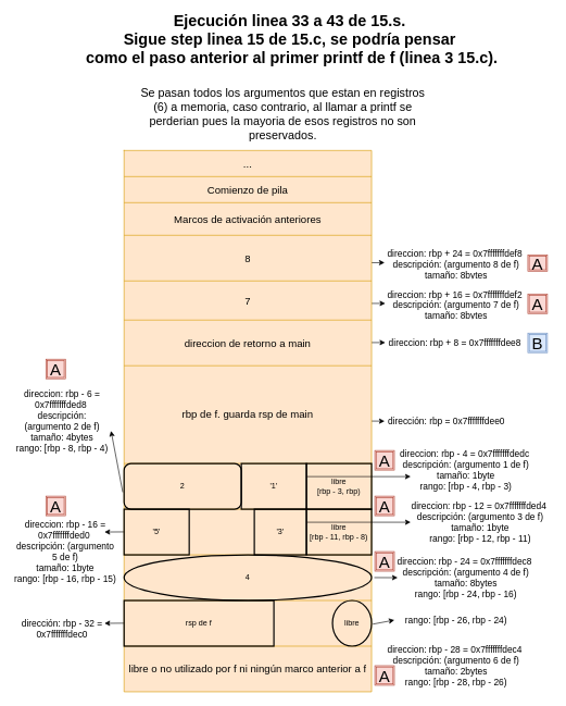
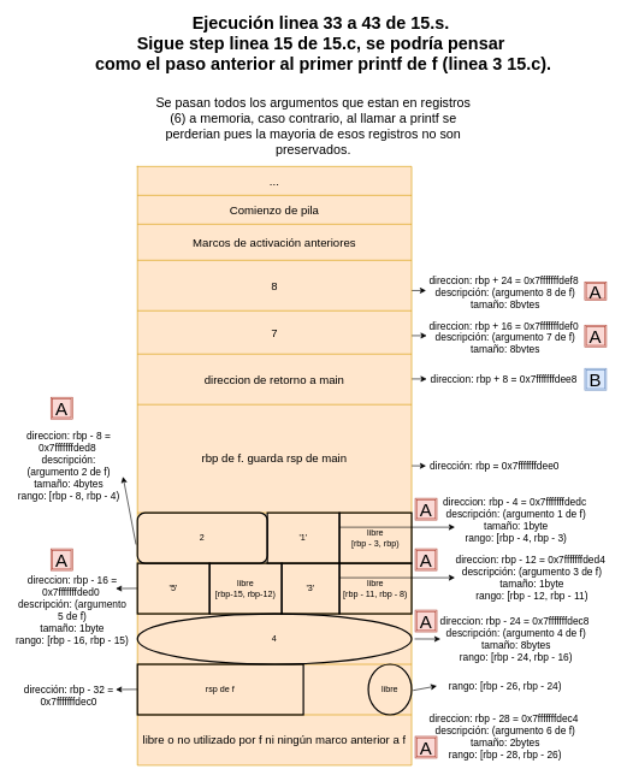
- <mxCell id="12" value="&lt;div&gt;&lt;font style=&quot;font-size: 14px;&quot;&gt;direccion: rbp + 16 = 0x7fffffffdef2&amp;nbsp; descripción: (argumento 7 de f)&lt;/font&gt;&lt;/div&gt;&lt;div&gt;&lt;font style=&quot;font-size: 14px;&quot;&gt;tamaño: 8bytes&lt;br&gt;&lt;/font&gt;&lt;/div&gt;" style="text;html=1;strokeColor=none;fillColor=none;align=center;verticalAlign=middle;whiteSpace=wrap;overflow=hidden;" vertex="1" parent="1"><mxGeometry x="590" y="440" width="220" height="50" as="geometry" /></mxCell>
+ <mxCell id="12" value="&lt;div&gt;&lt;font style=&quot;font-size: 14px;&quot;&gt;direccion: rbp + 16 = 0x7fffffffdef0&amp;nbsp; descripción: (argumento 7 de f)&lt;/font&gt;&lt;/div&gt;&lt;div&gt;&lt;font style=&quot;font-size: 14px;&quot;&gt;tamaño: 8bytes&lt;br&gt;&lt;/font&gt;&lt;/div&gt;" style="text;html=1;strokeColor=none;fillColor=none;align=center;verticalAlign=middle;whiteSpace=wrap;overflow=hidden;" vertex="1" parent="1"><mxGeometry x="590" y="440" width="220" height="50" as="geometry" /></mxCell>
- <mxCell id="63" value="&lt;div&gt;&lt;font style=&quot;font-size: 14px;&quot;&gt;direccion: rbp - 6 = 0x7fffffffded8&amp;nbsp; descripción: (argumento 2 de f)&lt;/font&gt;&lt;/div&gt;&lt;div&gt;&lt;font style=&quot;font-size: 14px;&quot;&gt;tamaño: 4bytes&lt;/font&gt;&lt;/div&gt;&lt;div&gt;&lt;font style=&quot;font-size: 14px;&quot;&gt;rango: [rbp - 8, rbp - 4)&lt;br&gt;&lt;/font&gt;&lt;/div&gt;" style="text;html=1;strokeColor=none;fillColor=none;align=center;verticalAlign=middle;whiteSpace=wrap;overflow=hidden;" vertex="1" parent="1"><mxGeometry y="550" width="150" height="190" as="geometry" x="20" /></mxCell>
+ <mxCell id="63" value="&lt;div&gt;&lt;font style=&quot;font-size: 14px;&quot;&gt;direccion: rbp - 8 = 0x7fffffffded8&amp;nbsp; descripción: (argumento 2 de f)&lt;/font&gt;&lt;/div&gt;&lt;div&gt;&lt;font style=&quot;font-size: 14px;&quot;&gt;tamaño: 4bytes&lt;/font&gt;&lt;/div&gt;&lt;div&gt;&lt;font style=&quot;font-size: 14px;&quot;&gt;rango: [rbp - 8, rbp - 4)&lt;br&gt;&lt;/font&gt;&lt;/div&gt;" style="text;html=1;strokeColor=none;fillColor=none;align=center;verticalAlign=middle;whiteSpace=wrap;overflow=hidden;" vertex="1" parent="1"><mxGeometry y="550" width="150" height="190" as="geometry" x="20" /></mxCell>
+ <mxCell id="48" value="&lt;div&gt;libre&lt;/div&gt;&lt;div&gt;[rbp-15, rbp-12)&lt;br&gt;&lt;/div&gt;" style="rounded=0;whiteSpace=wrap;html=1;fillColor=none;strokeWidth=2;" vertex="1" parent="1"><mxGeometry x="290" y="780" width="100" height="70" as="geometry" /></mxCell>
